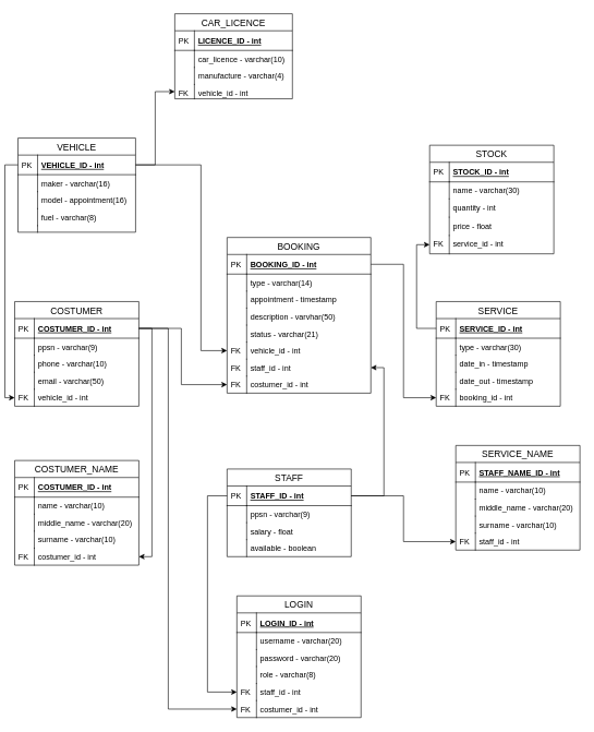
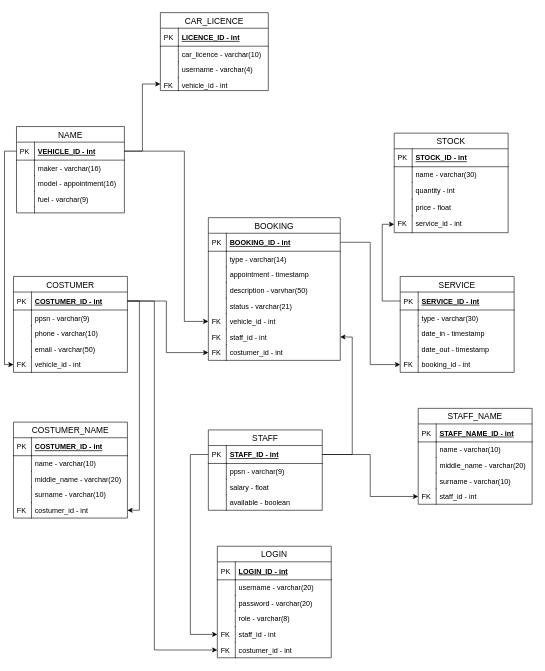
- <mxCell id="123" value="manufacture - varchar(4)&#10;" style="shape=partialRectangle;top=0;left=0;right=0;bottom=0;align=left;verticalAlign=top;fillColor=none;spacingLeft=34;spacingRight=4;overflow=hidden;rotatable=0;points=[[0,0.5],[1,0.5]];portConstraint=eastwest;dropTarget=0;fontSize=12;" parent="118" vertex="1"><mxGeometry y="82" width="180" height="26" as="geometry" /></mxCell>
+ <mxCell id="123" value="username - varchar(4)&#10;" style="shape=partialRectangle;top=0;left=0;right=0;bottom=0;align=left;verticalAlign=top;fillColor=none;spacingLeft=34;spacingRight=4;overflow=hidden;rotatable=0;points=[[0,0.5],[1,0.5]];portConstraint=eastwest;dropTarget=0;fontSize=12;" parent="118" vertex="1"><mxGeometry y="82" width="180" height="26" as="geometry" /></mxCell>
- <mxCell id="2" value="VEHICLE" style="swimlane;fontStyle=0;childLayout=stackLayout;horizontal=1;startSize=26;horizontalStack=0;resizeParent=1;resizeParentMax=0;resizeLast=0;collapsible=1;marginBottom=0;align=center;fontSize=14;" parent="1" vertex="1"><mxGeometry x="25" y="210" width="180" height="144" as="geometry" /></mxCell>
+ <mxCell id="2" value="NAME" style="swimlane;fontStyle=0;childLayout=stackLayout;horizontal=1;startSize=26;horizontalStack=0;resizeParent=1;resizeParentMax=0;resizeLast=0;collapsible=1;marginBottom=0;align=center;fontSize=14;" parent="1" vertex="1"><mxGeometry x="25" y="210" width="180" height="144" as="geometry" /></mxCell>
- <mxCell id="9" value="fuel - varchar(8)" style="shape=partialRectangle;top=0;left=0;right=0;bottom=0;align=left;verticalAlign=top;fillColor=none;spacingLeft=34;spacingRight=4;overflow=hidden;rotatable=0;points=[[0,0.5],[1,0.5]];portConstraint=eastwest;dropTarget=0;fontSize=12;" parent="2" vertex="1"><mxGeometry y="108" width="180" height="26" as="geometry" /></mxCell>
+ <mxCell id="9" value="fuel - varchar(9)" style="shape=partialRectangle;top=0;left=0;right=0;bottom=0;align=left;verticalAlign=top;fillColor=none;spacingLeft=34;spacingRight=4;overflow=hidden;rotatable=0;points=[[0,0.5],[1,0.5]];portConstraint=eastwest;dropTarget=0;fontSize=12;" parent="2" vertex="1"><mxGeometry y="108" width="180" height="26" as="geometry" /></mxCell>
- <mxCell id="84" value="SERVICE_NAME" style="swimlane;fontStyle=0;childLayout=stackLayout;horizontal=1;startSize=26;horizontalStack=0;resizeParent=1;resizeParentMax=0;resizeLast=0;collapsible=1;marginBottom=0;align=center;fontSize=14;" parent="1" vertex="1"><mxGeometry x="695" y="680" width="190" height="160" as="geometry" /></mxCell>
+ <mxCell id="84" value="STAFF_NAME" style="swimlane;fontStyle=0;childLayout=stackLayout;horizontal=1;startSize=26;horizontalStack=0;resizeParent=1;resizeParentMax=0;resizeLast=0;collapsible=1;marginBottom=0;align=center;fontSize=14;" parent="1" vertex="1"><mxGeometry x="695" y="680" width="190" height="160" as="geometry" /></mxCell>
